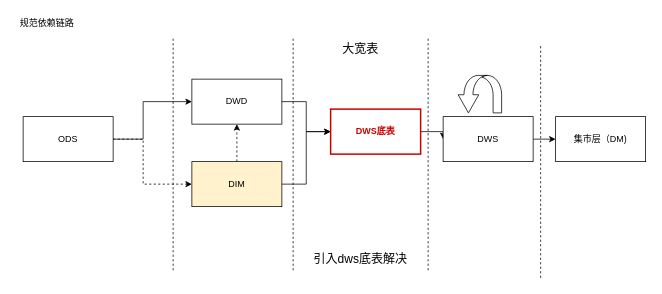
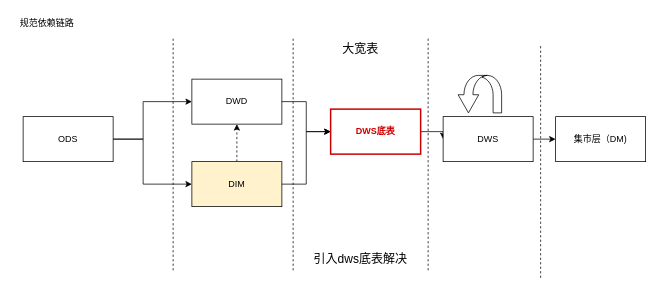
- <mxCell id="3" style="edgeStyle=orthogonalEdgeStyle;rounded=0;orthogonalLoop=1;jettySize=auto;html=1;exitX=1;exitY=0.5;exitDx=0;exitDy=0;dashed=1;" edge="1" parent="1" source="4" target="8"><mxGeometry relative="1" as="geometry"><Array as="points"><mxPoint x="190" y="185" /><mxPoint x="190" y="245" /></Array></mxGeometry></mxCell>
+ <mxCell id="3" style="edgeStyle=orthogonalEdgeStyle;rounded=0;orthogonalLoop=1;jettySize=auto;html=1;exitX=1;exitY=0.5;exitDx=0;exitDy=0;" edge="1" parent="1" source="4" target="8"><mxGeometry relative="1" as="geometry"><Array as="points"><mxPoint x="190" y="185" /><mxPoint x="190" y="245" /></Array></mxGeometry></mxCell>
